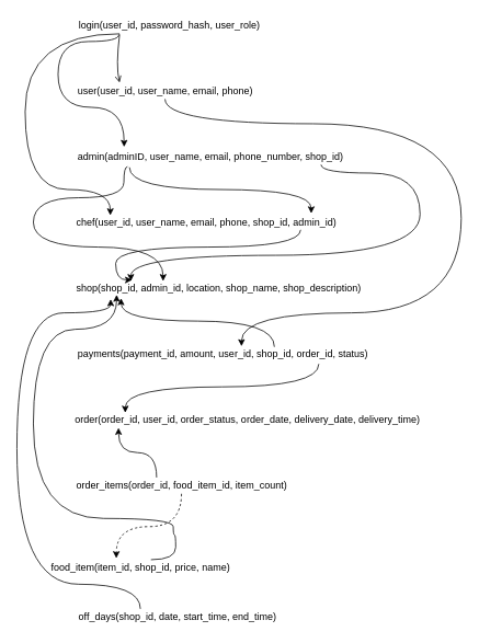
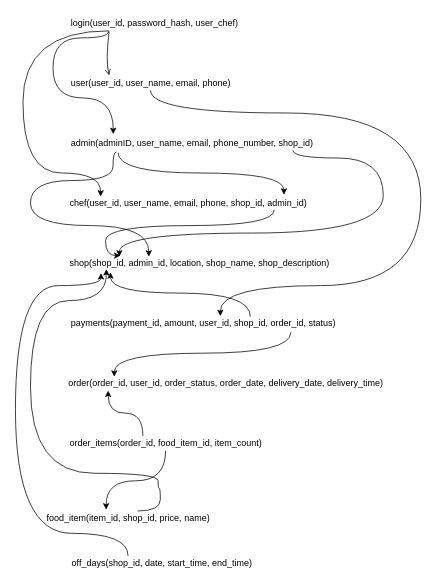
- <mxCell id="22" value="login(user_id, password_hash, user_role)" style="text;html=1;align=center;verticalAlign=middle;resizable=0;points=[];autosize=1;strokeColor=none;fillColor=none;" vertex="1" parent="1"><mxGeometry x="85" y="20" width="240" height="20" as="geometry" /></mxCell>
+ <mxCell id="22" value="login(user_id, password_hash, user_chef)" style="text;html=1;align=center;verticalAlign=middle;resizable=0;points=[];autosize=1;strokeColor=none;fillColor=none;" vertex="1" parent="1"><mxGeometry x="85" y="20" width="240" height="20" as="geometry" /></mxCell>
- <mxCell id="14" style="edgeStyle=orthogonalEdgeStyle;curved=1;rounded=0;orthogonalLoop=1;jettySize=auto;html=1;entryX=0.373;entryY=-0.078;entryDx=0;entryDy=0;entryPerimeter=0;dashed=1;" edge="1" parent="1" source="15" target="17"><mxGeometry relative="1" as="geometry" /></mxCell>
+ <mxCell id="14" style="edgeStyle=orthogonalEdgeStyle;curved=1;rounded=0;orthogonalLoop=1;jettySize=auto;html=1;entryX=0.373;entryY=-0.078;entryDx=0;entryDy=0;entryPerimeter=0;" edge="1" parent="1" source="15" target="17"><mxGeometry relative="1" as="geometry" /></mxCell>
